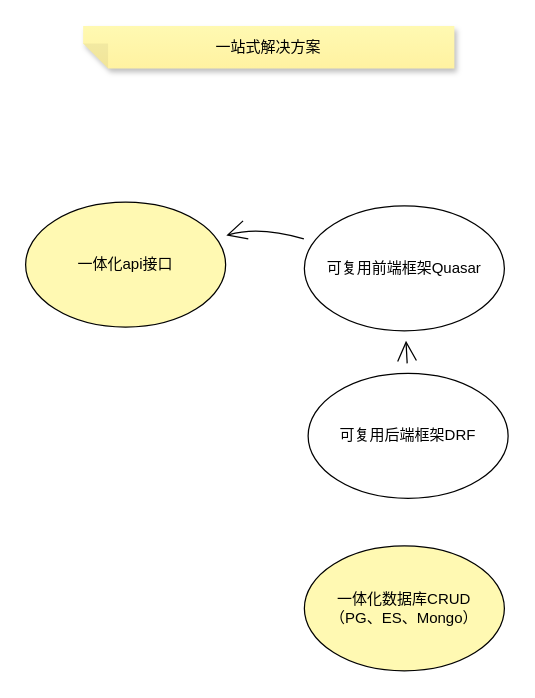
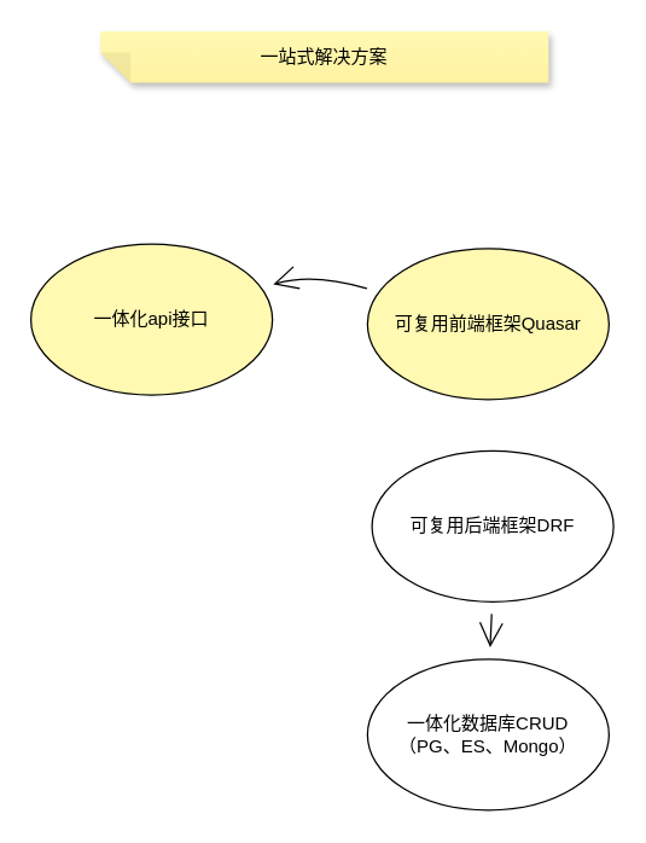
- <mxCell id="7" value="可复用前端框架Quasar" style="ellipse;whiteSpace=wrap;html=1;hachureGap=4;" vertex="1" parent="1"><mxGeometry x="243" y="164" width="160" height="100" as="geometry" /></mxCell>
+ <mxCell id="7" value="可复用前端框架Quasar" style="ellipse;whiteSpace=wrap;html=1;hachureGap=4;fillColor=#fff9b2;" vertex="1" parent="1"><mxGeometry x="243" y="164" width="160" height="100" as="geometry" /></mxCell>
- <mxCell id="4" value="" style="edgeStyle=none;curved=1;rounded=0;orthogonalLoop=1;jettySize=auto;html=1;endArrow=open;startSize=14;endSize=14;sourcePerimeterSpacing=8;targetPerimeterSpacing=8;" edge="1" parent="1" source="5" target="7"><mxGeometry relative="1" as="geometry" /></mxCell>
+ <mxCell id="4" value="" style="edgeStyle=none;curved=1;rounded=0;orthogonalLoop=1;jettySize=auto;html=1;endArrow=open;startSize=14;endSize=14;sourcePerimeterSpacing=8;targetPerimeterSpacing=8;" edge="1" parent="1" source="5" target="3"><mxGeometry relative="1" as="geometry" /></mxCell>
- <mxCell id="3" value="&lt;div&gt;一体化数据库CRUD&lt;/div&gt;&lt;div&gt;（PG、ES、Mongo）&lt;br&gt;&lt;/div&gt;" style="ellipse;whiteSpace=wrap;html=1;hachureGap=4;fillColor=#fff9b2;" vertex="1" parent="1"><mxGeometry x="243" y="436" width="160" height="100" as="geometry" /></mxCell>
+ <mxCell id="3" value="&lt;div&gt;一体化数据库CRUD&lt;/div&gt;&lt;div&gt;（PG、ES、Mongo）&lt;br&gt;&lt;/div&gt;" style="ellipse;whiteSpace=wrap;html=1;hachureGap=4;" vertex="1" parent="1"><mxGeometry x="243" y="436" width="160" height="100" as="geometry" /></mxCell>
